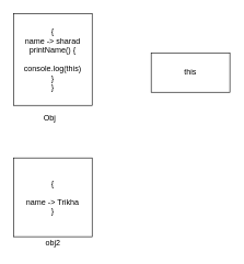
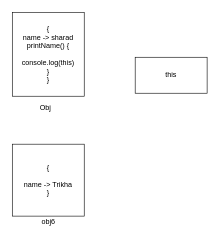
- <mxCell id="6" value="this" style="whiteSpace=wrap;html=1;" vertex="1" parent="1"><mxGeometry x="230" y="80" width="120" height="60" as="geometry" /></mxCell>
+ <mxCell id="6" value="this" style="whiteSpace=wrap;html=1;" vertex="1" parent="1"><mxGeometry x="225" y="95" width="120" height="60" as="geometry" /></mxCell>
- <mxCell id="5" value="obj2" style="text;html=1;align=center;verticalAlign=middle;resizable=0;points=[];autosize=1;strokeColor=none;fillColor=none;" vertex="1" parent="1"><mxGeometry x="60" y="360" width="40" height="20" as="geometry" /></mxCell>
+ <mxCell id="5" value="obj6" style="text;html=1;align=center;verticalAlign=middle;resizable=0;points=[];autosize=1;strokeColor=none;fillColor=none;" vertex="1" parent="1"><mxGeometry x="60" y="360" width="40" height="20" as="geometry" /></mxCell>
